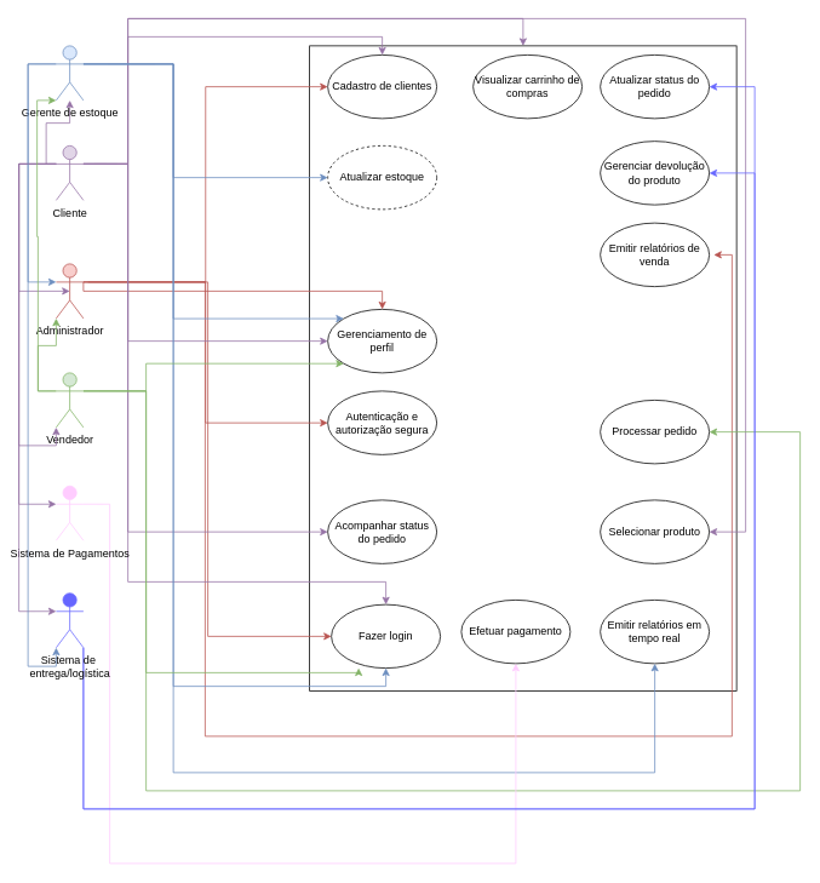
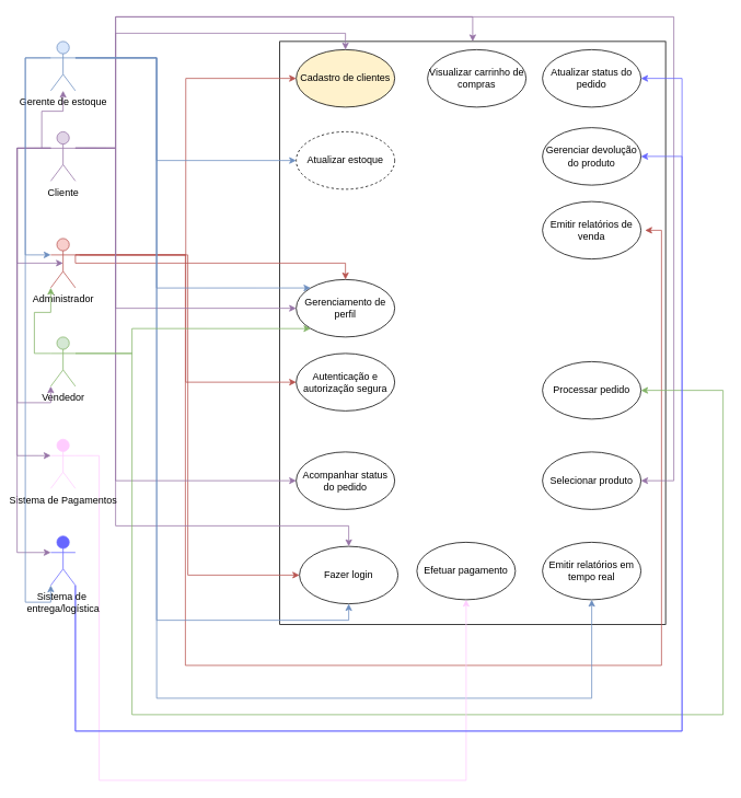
- <mxCell id="3" value="Cadastro de clientes" style="ellipse;whiteSpace=wrap;html=1;" vertex="1" parent="1"><mxGeometry x="360" y="60" width="120" height="70" as="geometry" /></mxCell>
+ <mxCell id="3" value="Cadastro de clientes" style="ellipse;whiteSpace=wrap;html=1;fillColor=#fff2cc;" vertex="1" parent="1"><mxGeometry x="360" y="60" width="120" height="70" as="geometry" /></mxCell>
- <mxCell id="52" style="edgeStyle=orthogonalEdgeStyle;rounded=0;orthogonalLoop=1;jettySize=auto;html=1;exitX=0;exitY=0.333;exitDx=0;exitDy=0;exitPerimeter=0;entryX=0;entryY=1;entryDx=0;entryDy=0;entryPerimeter=0;fillColor=#d5e8d4;strokeColor=#82b366;" edge="1" parent="1" source="39" target="35"><mxGeometry relative="1" as="geometry"><Array as="points"><mxPoint x="41" y="430" /><mxPoint x="41" y="260" /><mxPoint x="40" y="260" /><mxPoint x="40" y="110" /></Array></mxGeometry></mxCell>
- <mxCell id="45" style="edgeStyle=orthogonalEdgeStyle;rounded=0;orthogonalLoop=1;jettySize=auto;html=1;exitX=1;exitY=0.333;exitDx=0;exitDy=0;exitPerimeter=0;entryX=0.25;entryY=1;entryDx=0;entryDy=0;entryPerimeter=0;fillColor=#d5e8d4;strokeColor=#82b366;" edge="1" parent="1" source="39" target="10"><mxGeometry relative="1" as="geometry"><Array as="points"><mxPoint x="160" y="430" /><mxPoint x="160" y="740" /><mxPoint x="394" y="740" /></Array></mxGeometry></mxCell>
